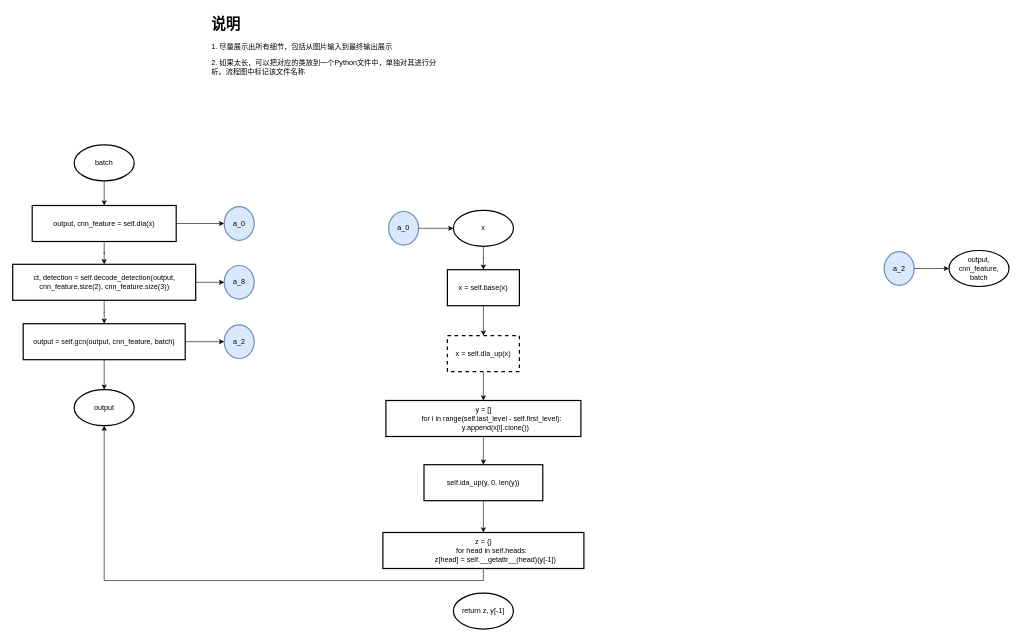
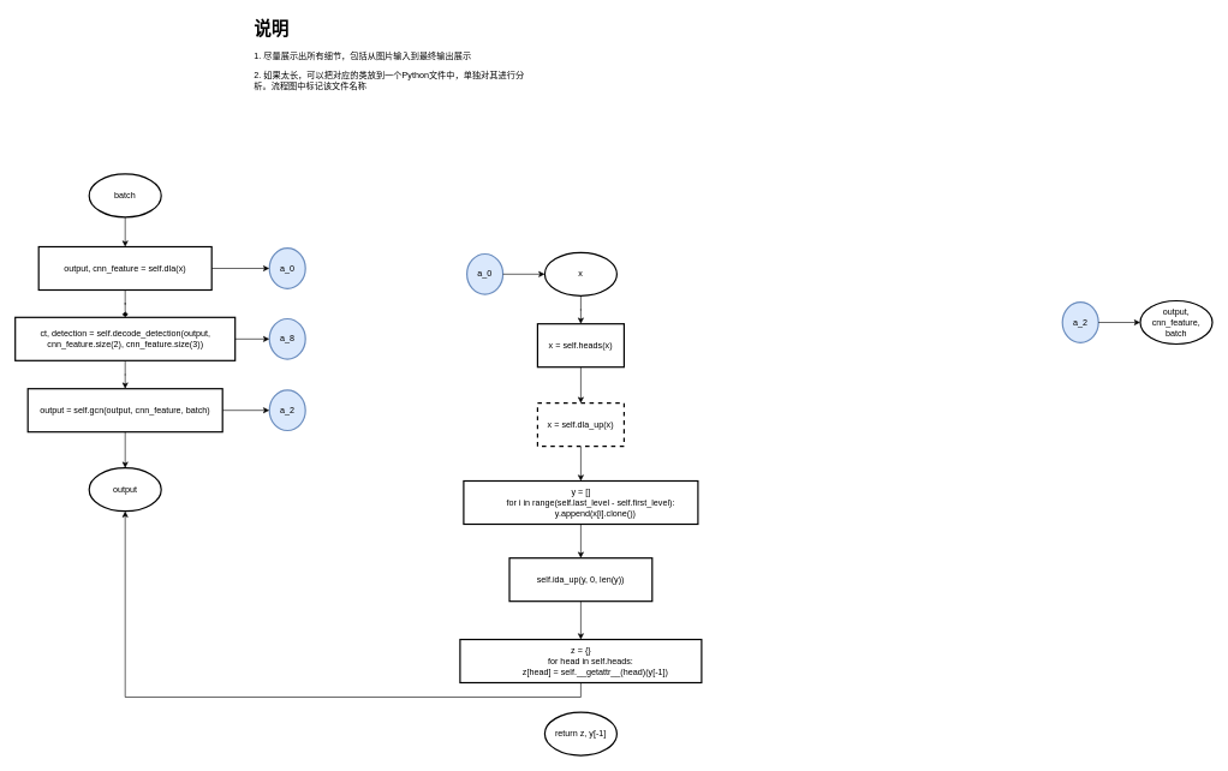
- <mxCell id="5" value="" style="edgeStyle=orthogonalEdgeStyle;rounded=0;orthogonalLoop=1;jettySize=auto;html=1;" edge="1" parent="1" source="6" target="8"><mxGeometry relative="1" as="geometry" /></mxCell>
+ <mxCell id="5" value="" style="edgeStyle=orthogonalEdgeStyle;rounded=0;orthogonalLoop=1;jettySize=auto;html=1;endArrow=diamond;" edge="1" parent="1" source="6" target="8"><mxGeometry relative="1" as="geometry" /></mxCell>
- <mxCell id="23" value="x = self.base(x)" style="whiteSpace=wrap;html=1;strokeWidth=2;" vertex="1" parent="1"><mxGeometry x="745" y="449" width="120" height="60" as="geometry" /></mxCell>
+ <mxCell id="23" value="x = self.heads(x)" style="whiteSpace=wrap;html=1;strokeWidth=2;" vertex="1" parent="1"><mxGeometry x="745" y="449" width="120" height="60" as="geometry" /></mxCell>
